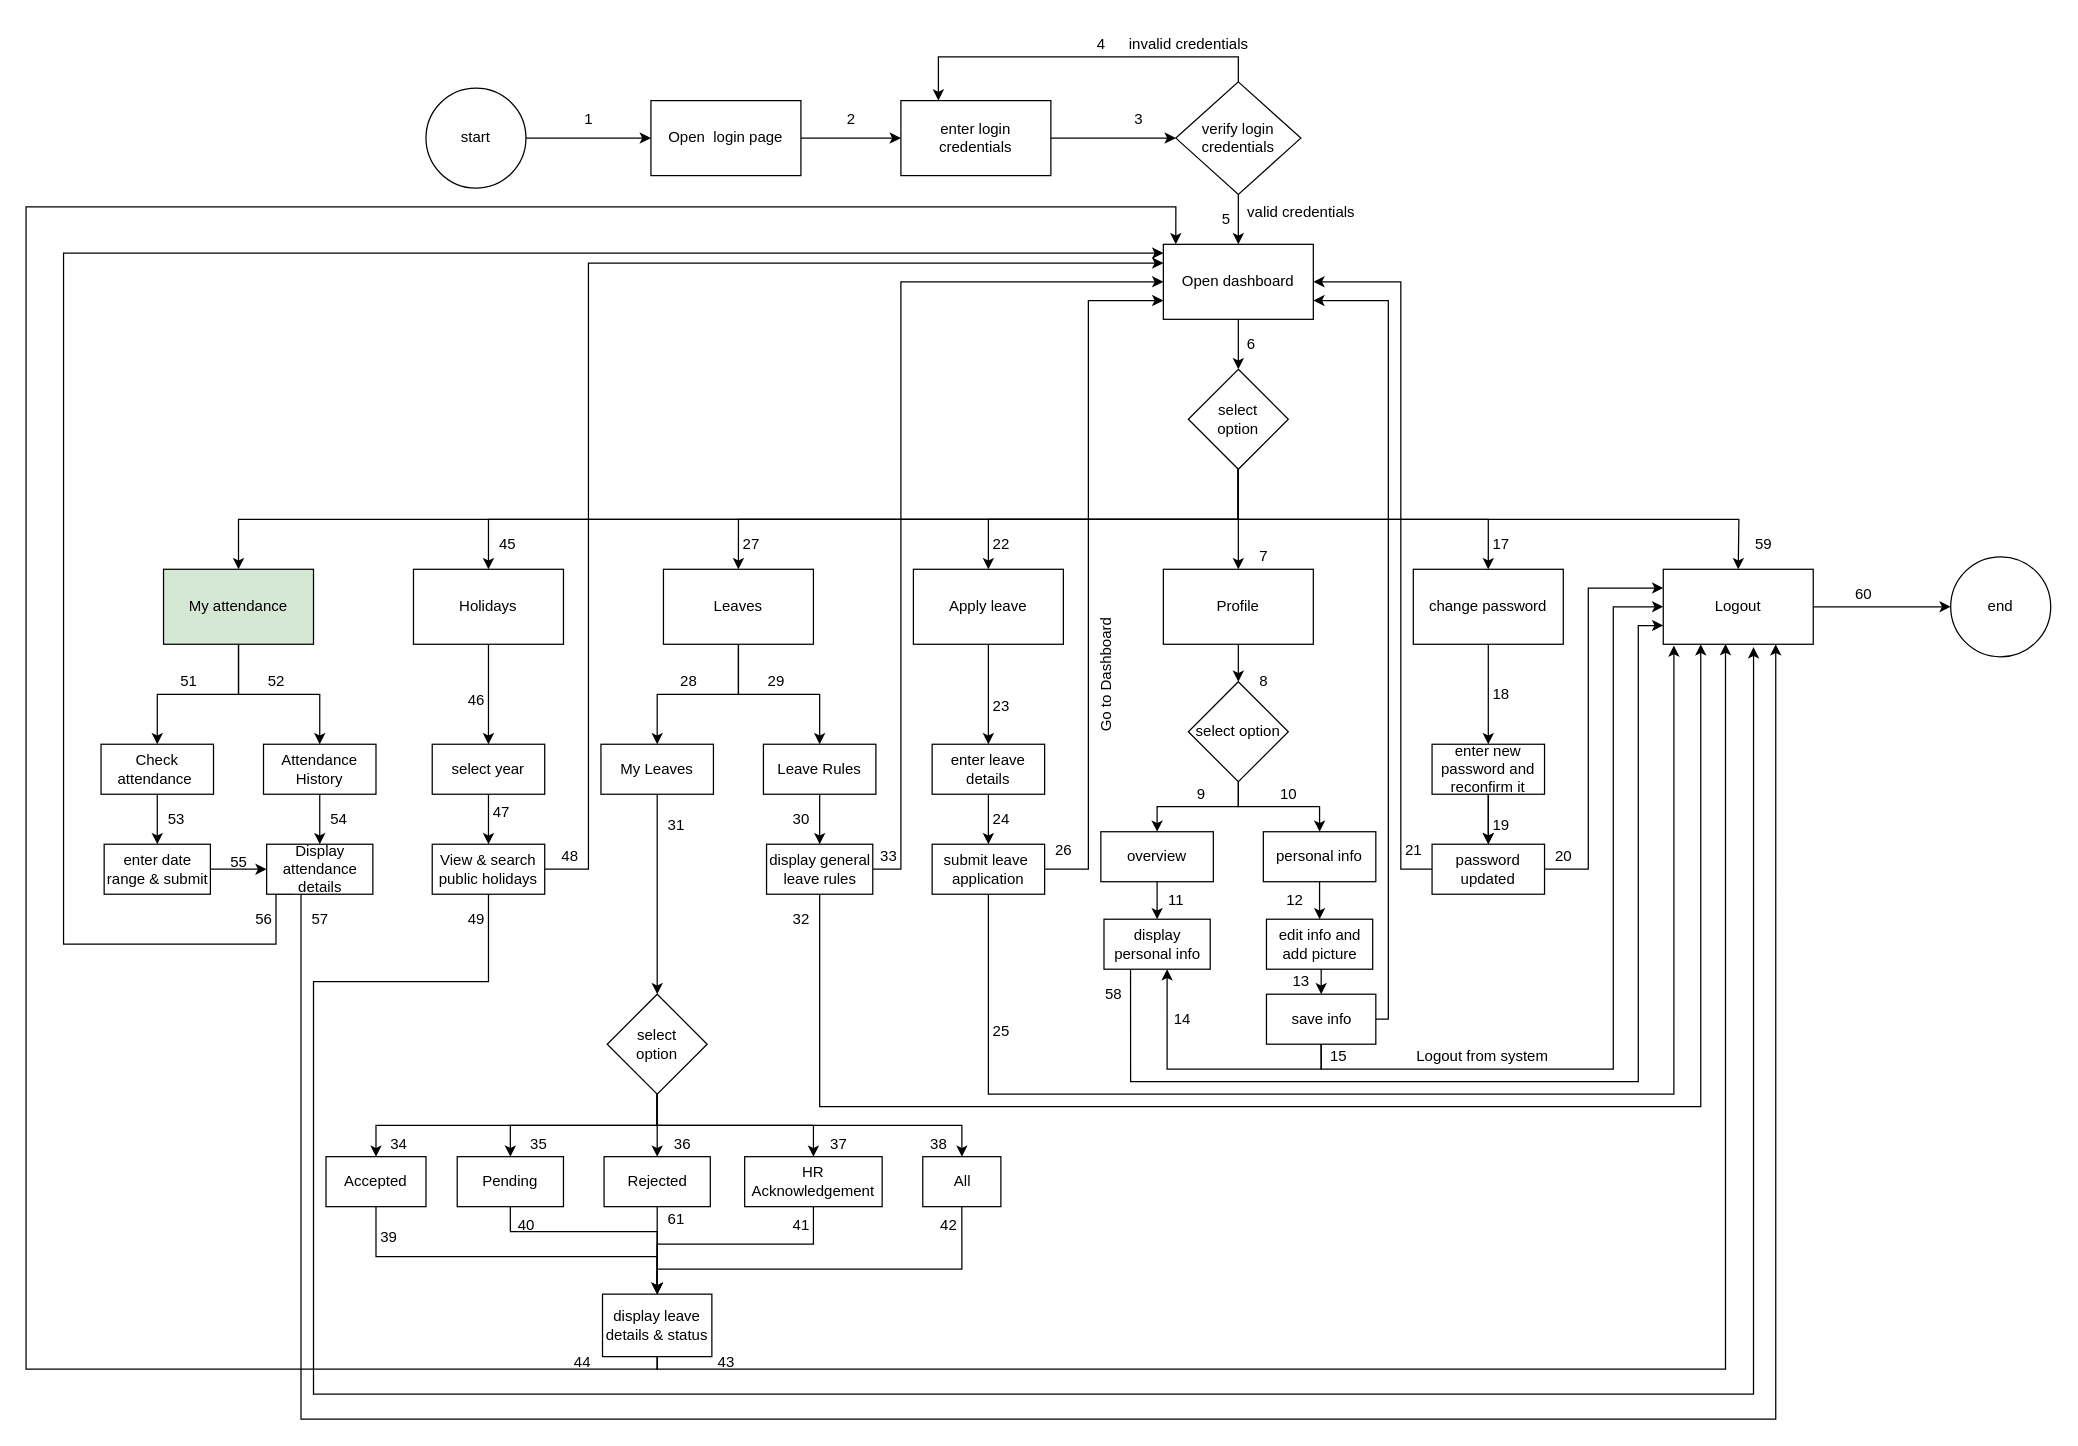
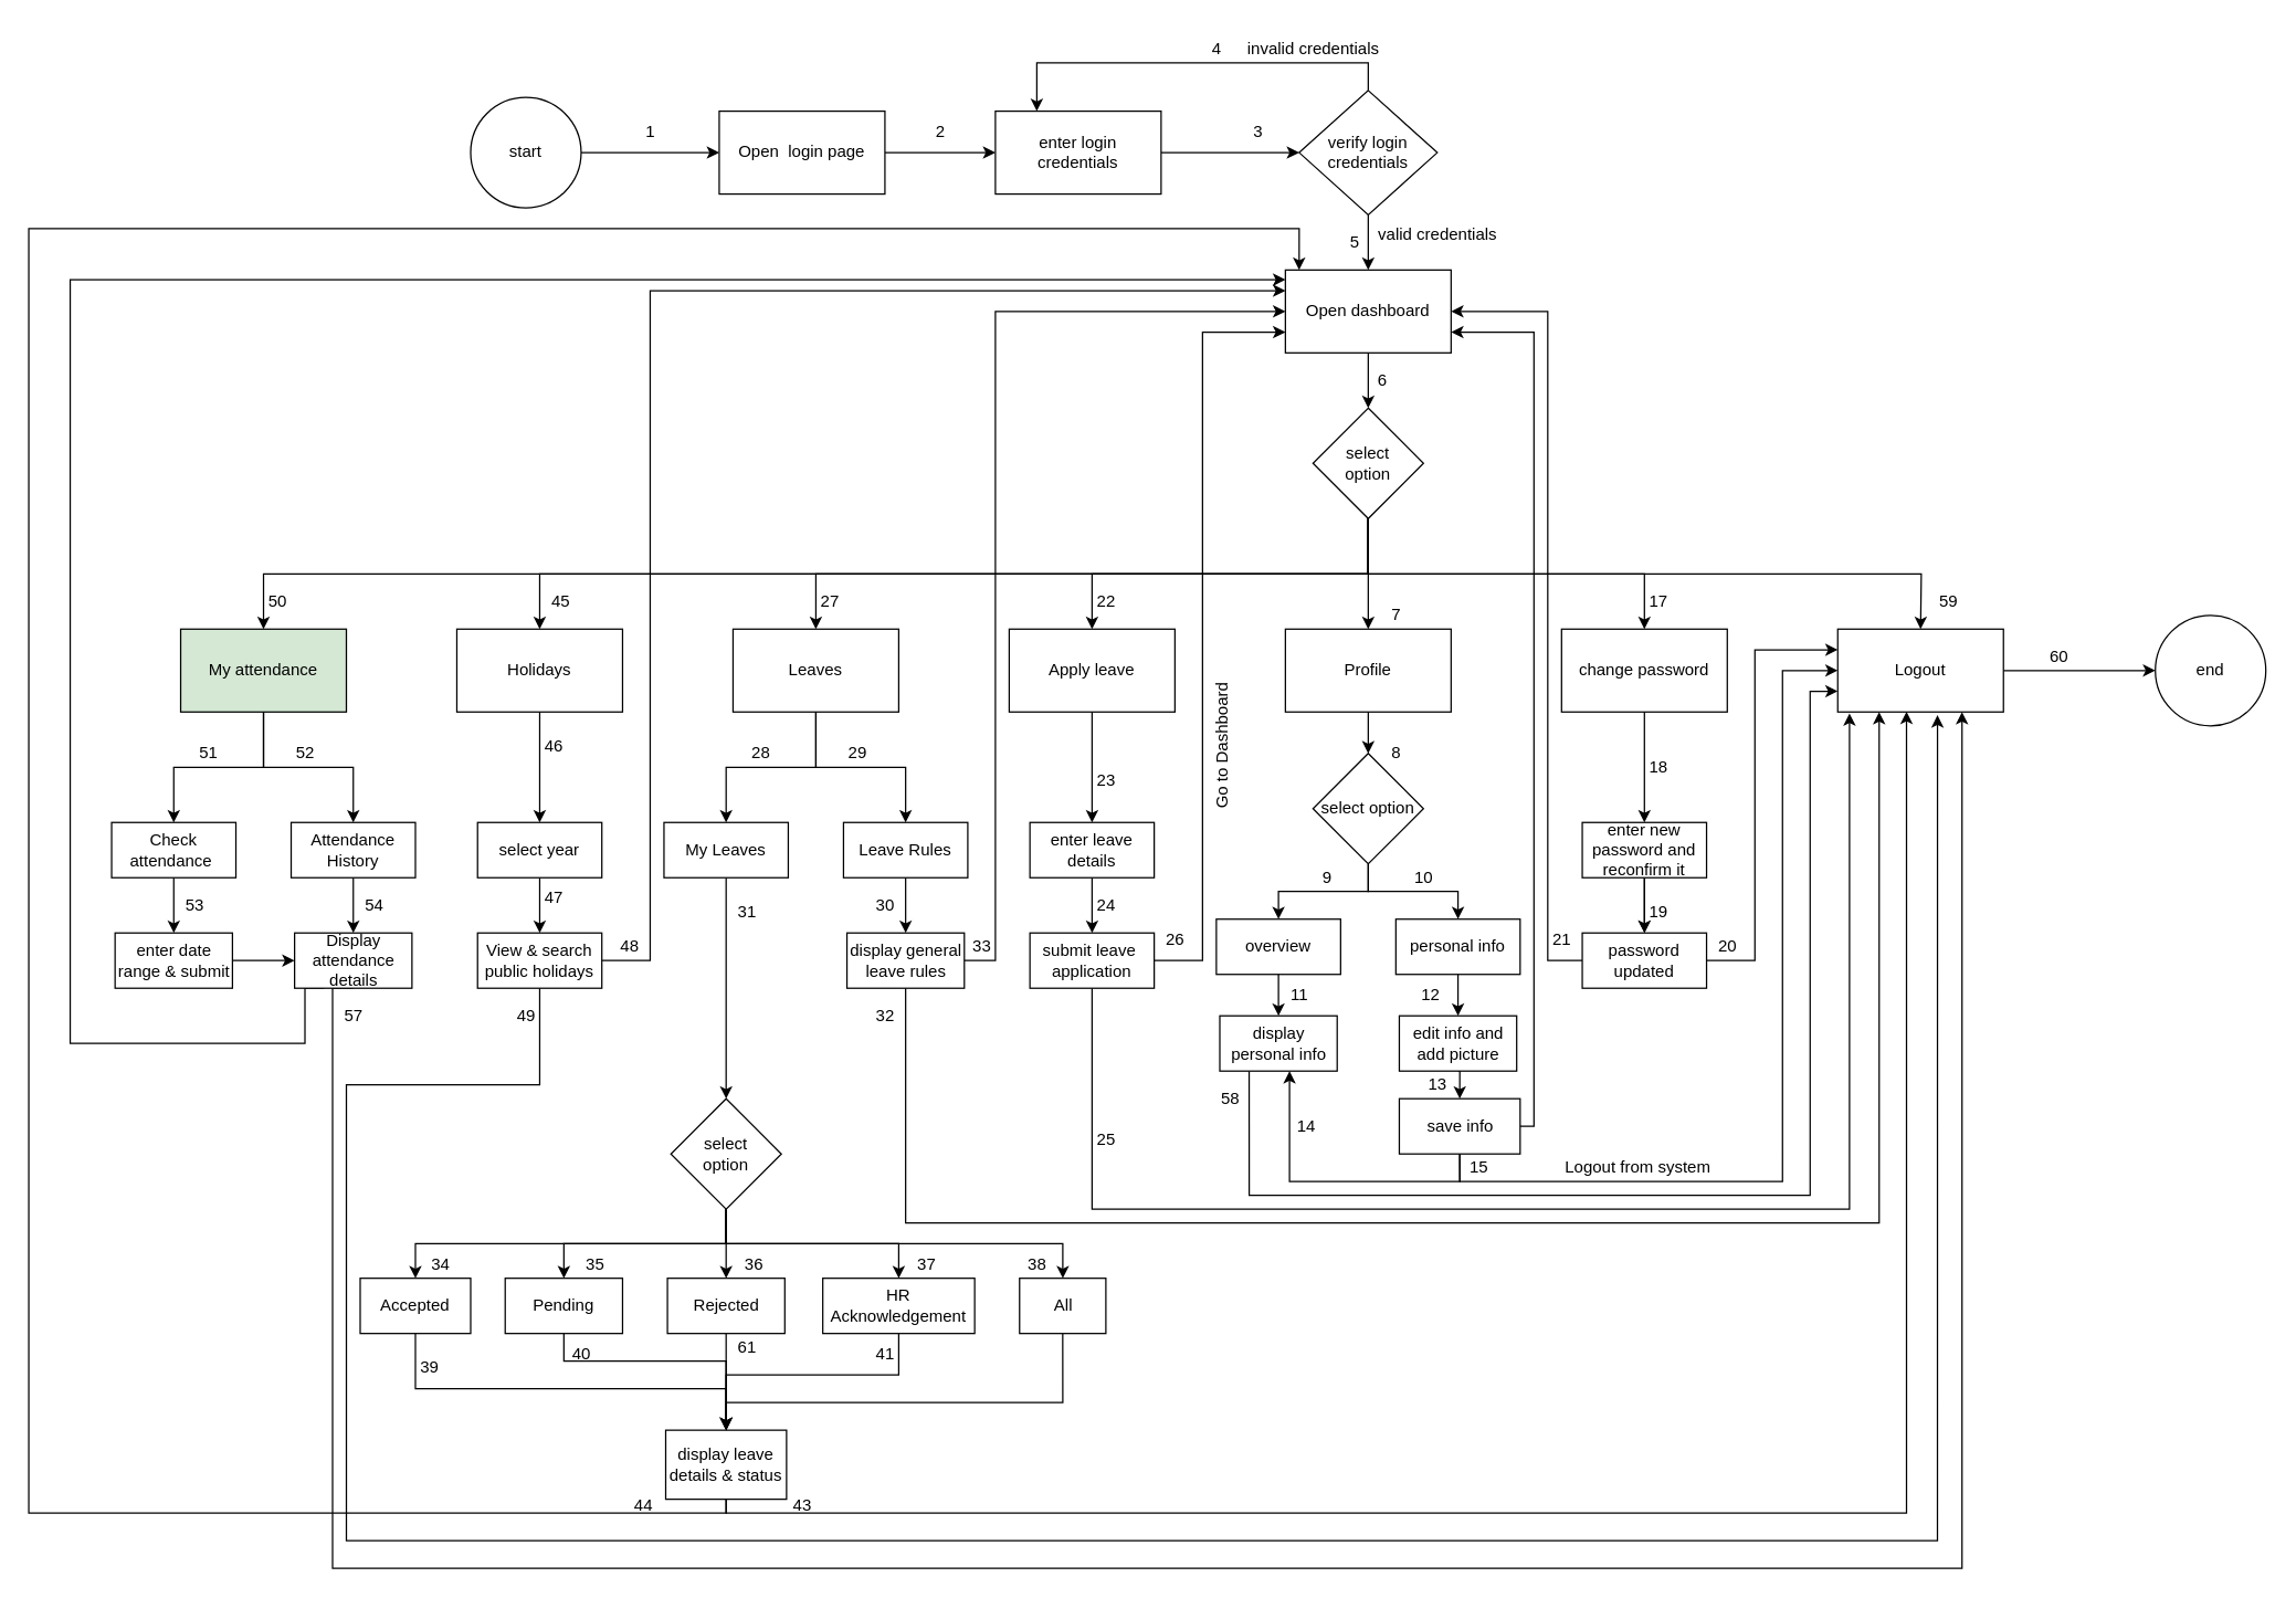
+ <mxCell id="152" value="50" style="text;html=1;align=center;verticalAlign=middle;resizable=0;points=[];autosize=1;strokeColor=none;fillColor=none;" vertex="1" parent="1"><mxGeometry x="180" y="420" width="40" height="30" as="geometry" /></mxCell>
- <mxCell id="148" value="46" style="text;html=1;align=center;verticalAlign=middle;resizable=0;points=[];autosize=1;strokeColor=none;fillColor=none;" vertex="1" parent="1"><mxGeometry x="360" y="545" width="40" height="30" as="geometry" /></mxCell>
+ <mxCell id="148" value="46" style="text;html=1;align=center;verticalAlign=middle;resizable=0;points=[];autosize=1;strokeColor=none;fillColor=none;" vertex="1" parent="1"><mxGeometry x="380" y="525" width="40" height="30" as="geometry" /></mxCell>
- <mxCell id="157" value="55" style="text;html=1;align=center;verticalAlign=middle;resizable=0;points=[];autosize=1;strokeColor=none;fillColor=none;" vertex="1" parent="1"><mxGeometry x="170" y="675" width="40" height="30" as="geometry" /></mxCell>
- <mxCell id="158" value="56" style="text;html=1;align=center;verticalAlign=middle;resizable=0;points=[];autosize=1;strokeColor=none;fillColor=none;" vertex="1" parent="1"><mxGeometry x="190" y="720" width="40" height="30" as="geometry" /></mxCell>
- <mxCell id="144" value="42" style="text;html=1;align=center;verticalAlign=middle;resizable=0;points=[];autosize=1;strokeColor=none;fillColor=none;" vertex="1" parent="1"><mxGeometry x="737.5" y="965" width="40" height="30" as="geometry" /></mxCell>
